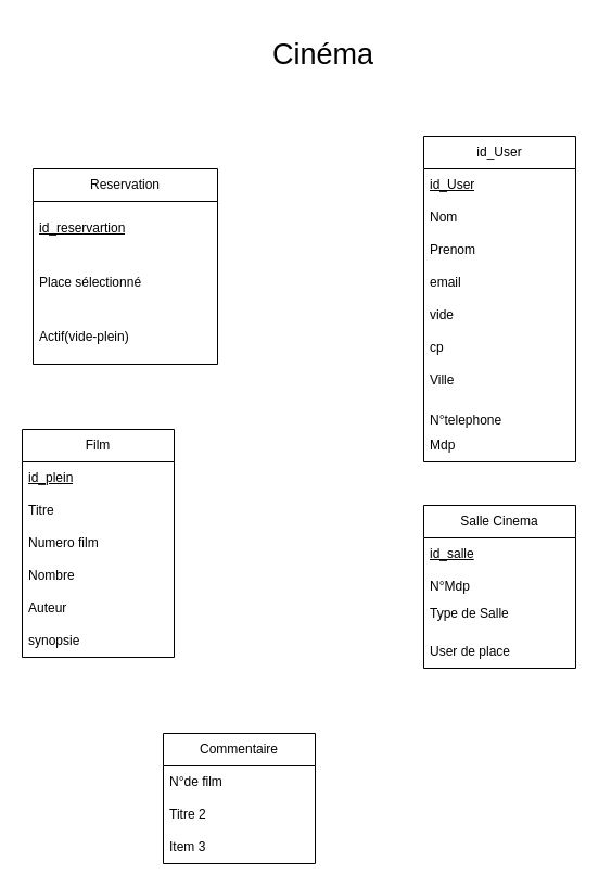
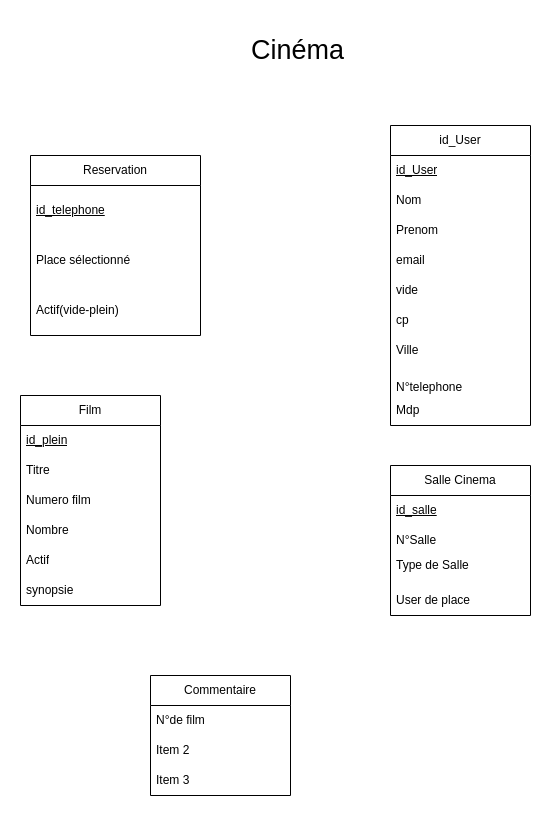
- <mxCell id="3" value="&lt;div&gt;&lt;u&gt;id_reservartion&lt;/u&gt;&lt;/div&gt;" style="text;strokeColor=none;fillColor=none;align=left;verticalAlign=middle;spacingLeft=4;spacingRight=4;overflow=hidden;points=[[0,0.5],[1,0.5]];portConstraint=eastwest;rotatable=0;whiteSpace=wrap;html=1;" vertex="1" parent="2"><mxGeometry y="30" width="170" height="50" as="geometry" /></mxCell>
+ <mxCell id="3" value="&lt;div&gt;&lt;u&gt;id_telephone&lt;/u&gt;&lt;/div&gt;" style="text;strokeColor=none;fillColor=none;align=left;verticalAlign=middle;spacingLeft=4;spacingRight=4;overflow=hidden;points=[[0,0.5],[1,0.5]];portConstraint=eastwest;rotatable=0;whiteSpace=wrap;html=1;" vertex="1" parent="2"><mxGeometry y="30" width="170" height="50" as="geometry" /></mxCell>
- <mxCell id="25" value="N°Mdp" style="text;strokeColor=none;fillColor=none;align=left;verticalAlign=middle;spacingLeft=4;spacingRight=4;overflow=hidden;points=[[0,0.5],[1,0.5]];portConstraint=eastwest;rotatable=0;whiteSpace=wrap;html=1;" vertex="1" parent="23"><mxGeometry y="60" width="140" height="30" as="geometry" /></mxCell>
+ <mxCell id="25" value="N°Salle" style="text;strokeColor=none;fillColor=none;align=left;verticalAlign=middle;spacingLeft=4;spacingRight=4;overflow=hidden;points=[[0,0.5],[1,0.5]];portConstraint=eastwest;rotatable=0;whiteSpace=wrap;html=1;" vertex="1" parent="23"><mxGeometry y="60" width="140" height="30" as="geometry" /></mxCell>
- <mxCell id="21" value="Auteur " style="text;strokeColor=none;fillColor=none;align=left;verticalAlign=middle;spacingLeft=4;spacingRight=4;overflow=hidden;points=[[0,0.5],[1,0.5]];portConstraint=eastwest;rotatable=0;whiteSpace=wrap;html=1;" vertex="1" parent="16"><mxGeometry y="150" width="140" height="30" as="geometry" /></mxCell>
+ <mxCell id="21" value="Actif " style="text;strokeColor=none;fillColor=none;align=left;verticalAlign=middle;spacingLeft=4;spacingRight=4;overflow=hidden;points=[[0,0.5],[1,0.5]];portConstraint=eastwest;rotatable=0;whiteSpace=wrap;html=1;" vertex="1" parent="16"><mxGeometry y="150" width="140" height="30" as="geometry" /></mxCell>
- <mxCell id="31" value="Titre 2" style="text;strokeColor=none;fillColor=none;align=left;verticalAlign=middle;spacingLeft=4;spacingRight=4;overflow=hidden;points=[[0,0.5],[1,0.5]];portConstraint=eastwest;rotatable=0;whiteSpace=wrap;html=1;" vertex="1" parent="29"><mxGeometry y="60" width="140" height="30" as="geometry" /></mxCell>
+ <mxCell id="31" value="Item 2" style="text;strokeColor=none;fillColor=none;align=left;verticalAlign=middle;spacingLeft=4;spacingRight=4;overflow=hidden;points=[[0,0.5],[1,0.5]];portConstraint=eastwest;rotatable=0;whiteSpace=wrap;html=1;" vertex="1" parent="29"><mxGeometry y="60" width="140" height="30" as="geometry" /></mxCell>
